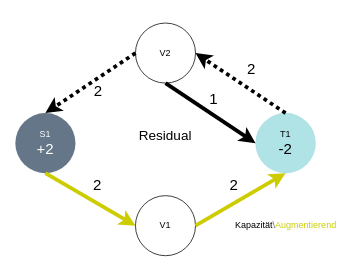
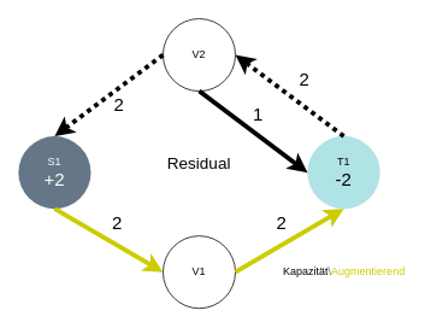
- <mxCell id="3" value="V2" style="ellipse;whiteSpace=wrap;html=1;aspect=fixed;" vertex="1" parent="1"><mxGeometry x="180" y="30" width="80" height="80" as="geometry" /></mxCell>
+ <mxCell id="3" value="V2" style="ellipse;whiteSpace=wrap;html=1;aspect=fixed;" vertex="1" parent="1"><mxGeometry x="180" y="20" width="80" height="80" as="geometry" /></mxCell>
